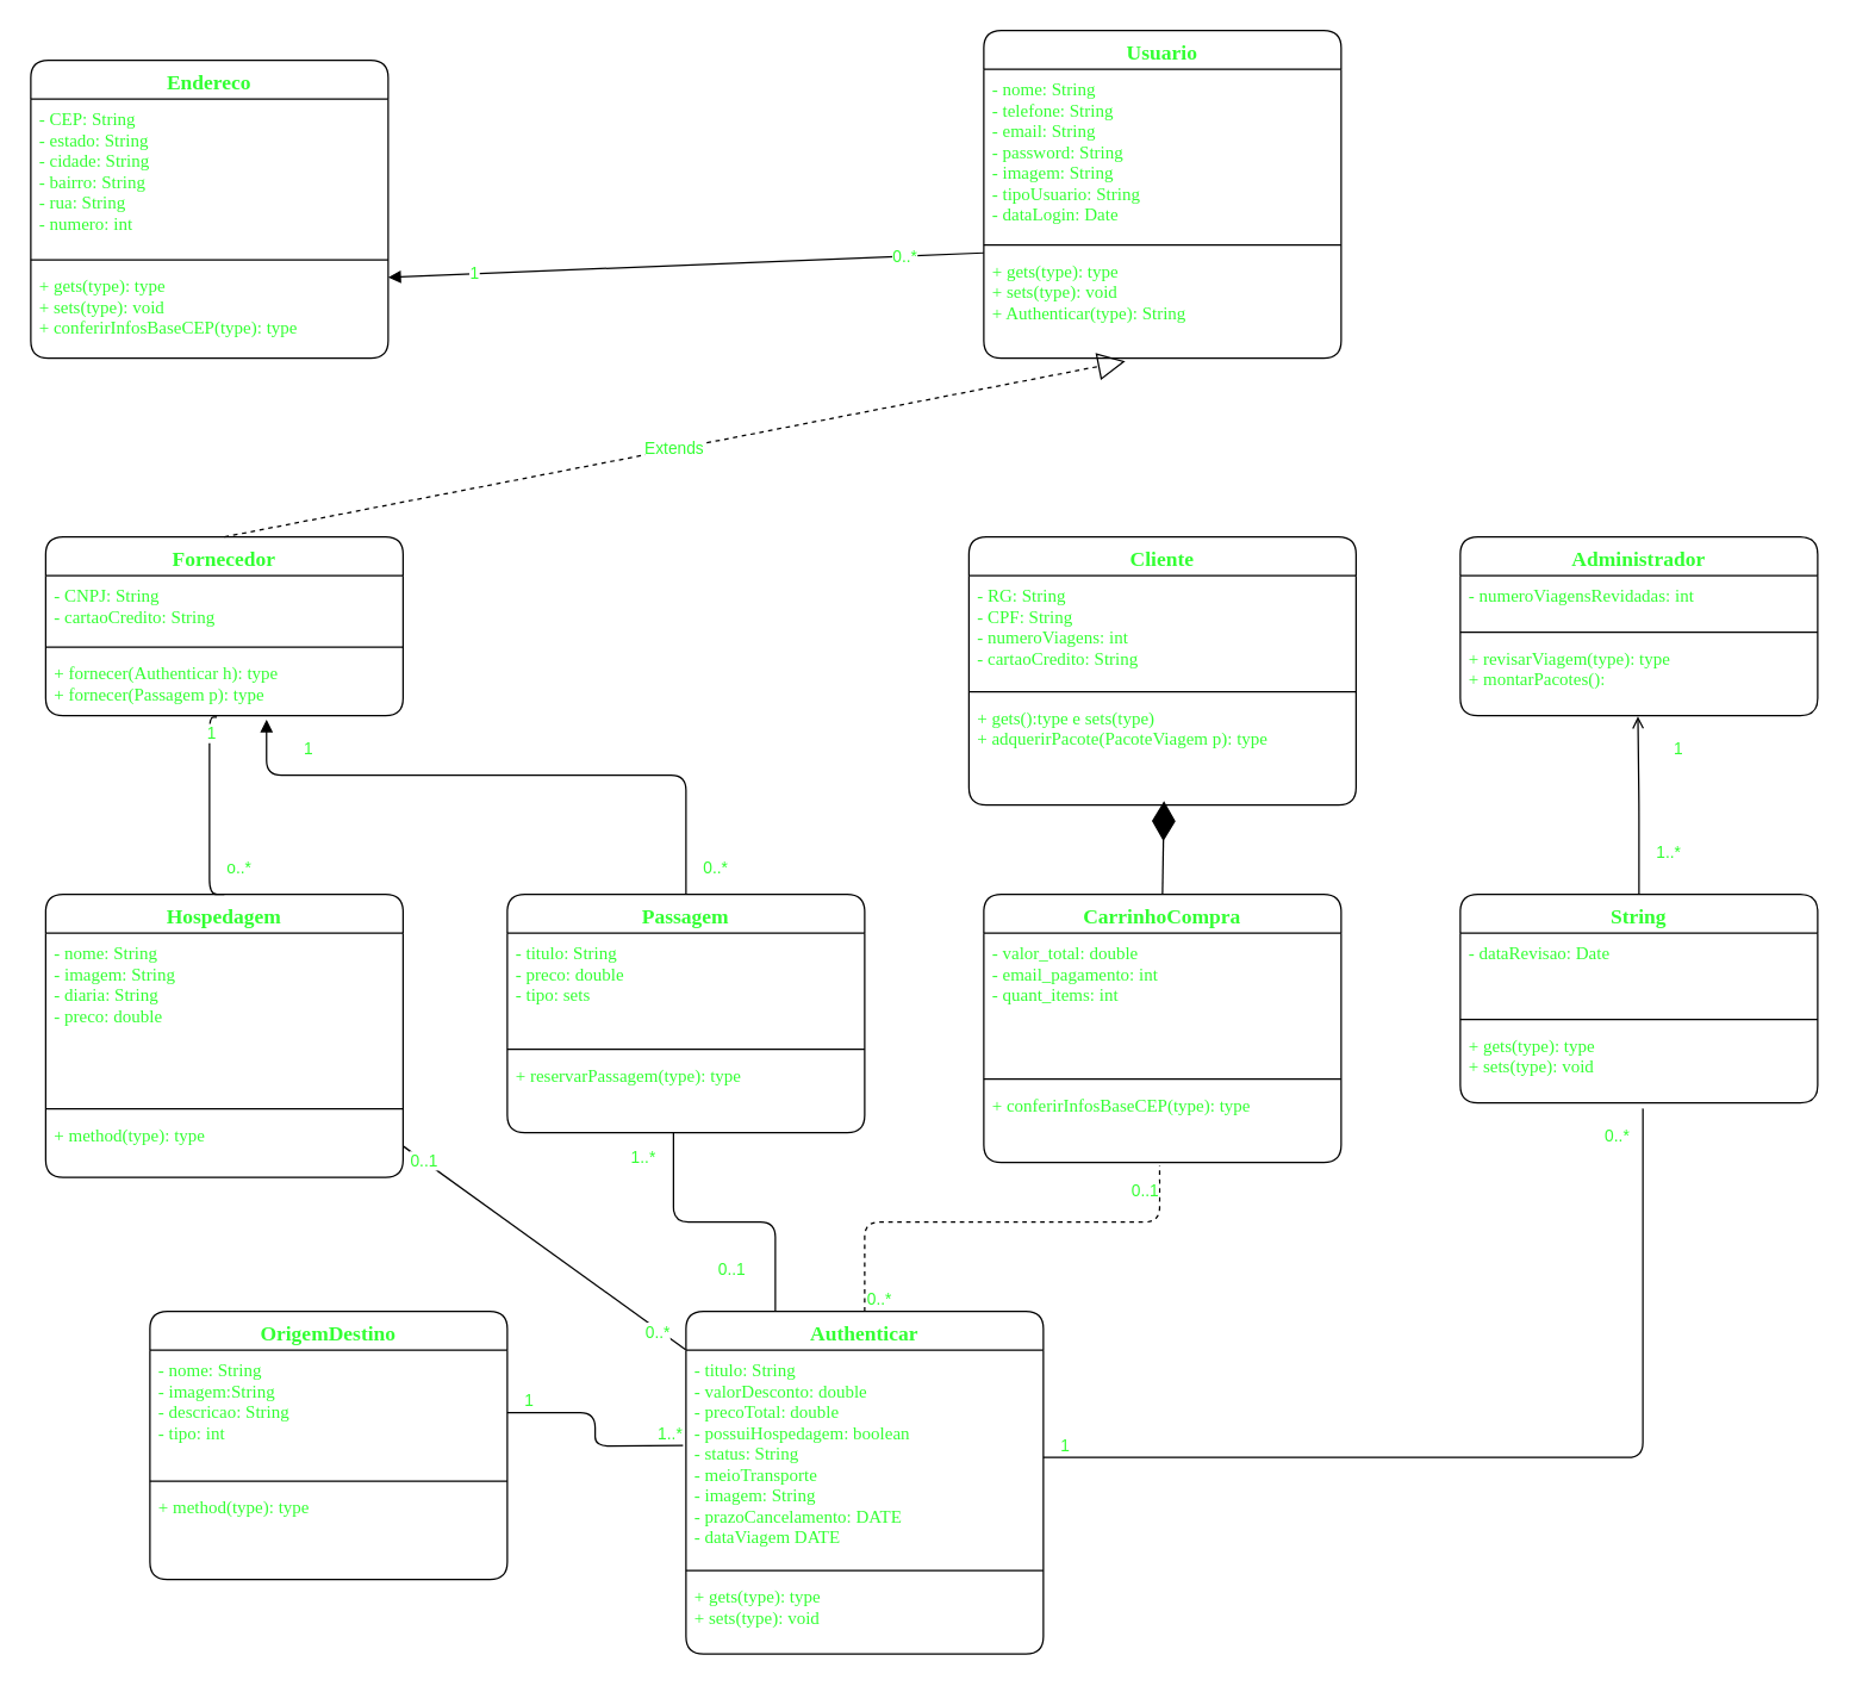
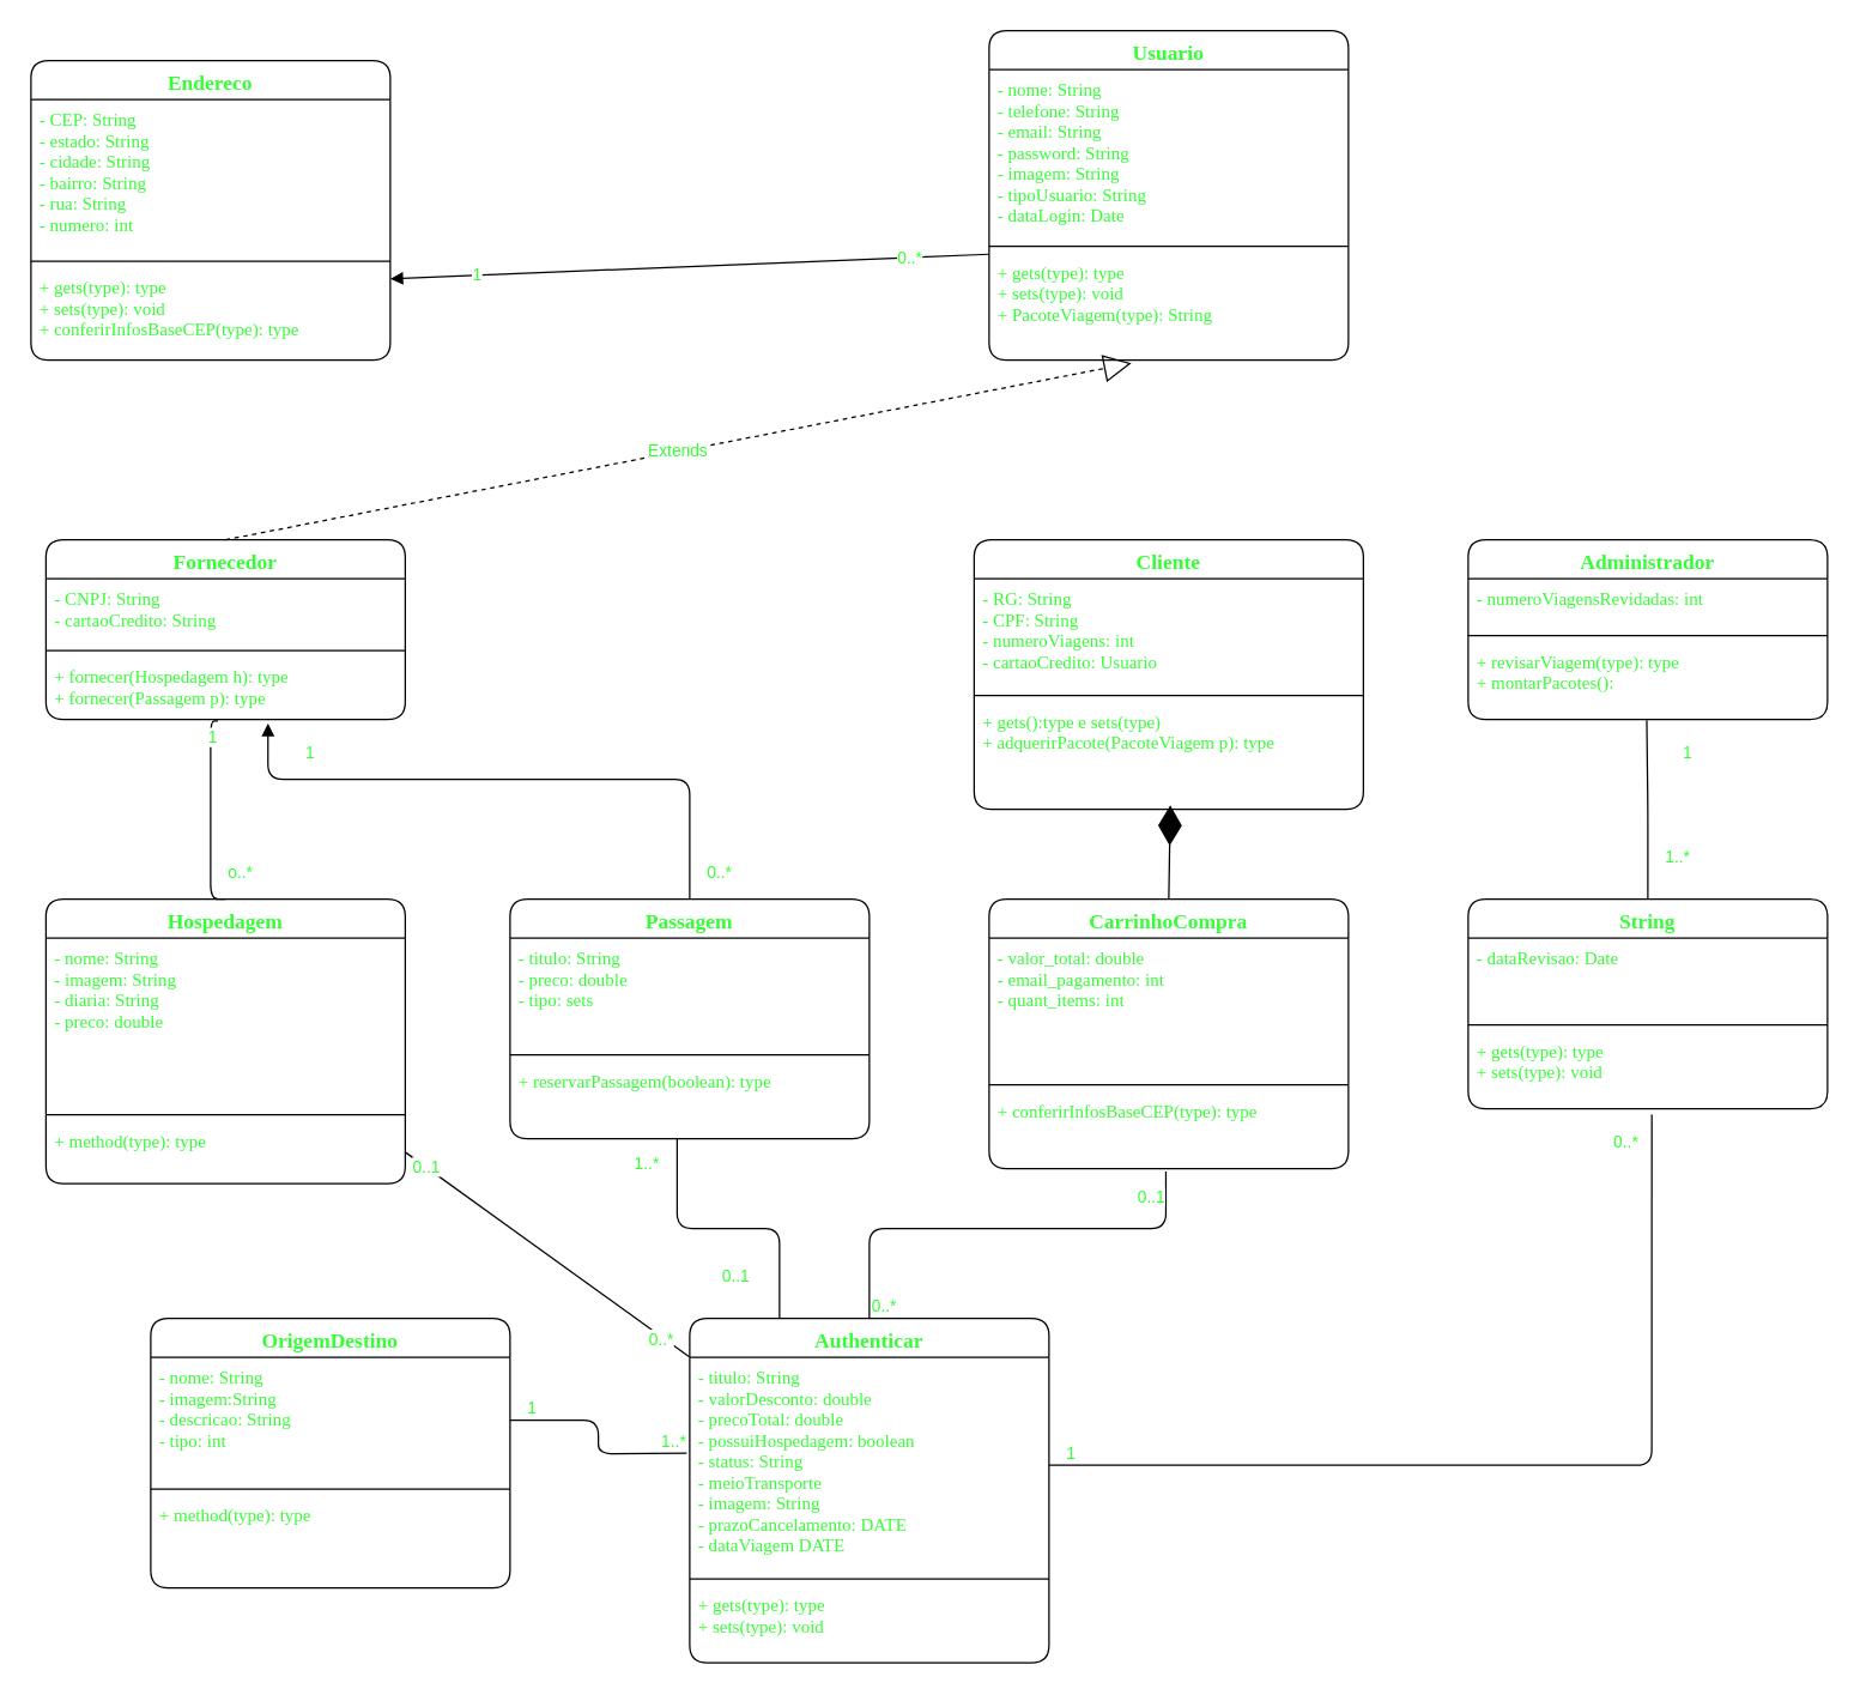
- <mxCell id="5" value="+ gets(type): type&#10;+ sets(type): void&#10;+ Authenticar(type): String" style="text;strokeColor=none;fillColor=none;align=left;verticalAlign=top;spacingLeft=4;spacingRight=4;overflow=hidden;rotatable=0;points=[[0,0.5],[1,0.5]];portConstraint=eastwest;fontFamily=Operator Mono;fontSource=https%3A%2F%2Ffonts.googleapis.com%2Fcss%3Ffamily%3DOperator%2BMono;fontColor=#33FF33;" parent="2" vertex="1"><mxGeometry y="148" width="240" height="72" as="geometry" /></mxCell>
+ <mxCell id="5" value="+ gets(type): type&#10;+ sets(type): void&#10;+ PacoteViagem(type): String" style="text;strokeColor=none;fillColor=none;align=left;verticalAlign=top;spacingLeft=4;spacingRight=4;overflow=hidden;rotatable=0;points=[[0,0.5],[1,0.5]];portConstraint=eastwest;fontFamily=Operator Mono;fontSource=https%3A%2F%2Ffonts.googleapis.com%2Fcss%3Ffamily%3DOperator%2BMono;fontColor=#33FF33;" parent="2" vertex="1"><mxGeometry y="148" width="240" height="72" as="geometry" /></mxCell>
- <mxCell id="11" value="- RG: String&#10;- CPF: String&#10;- numeroViagens: int&#10;- cartaoCredito: String" style="text;strokeColor=none;fillColor=none;align=left;verticalAlign=top;spacingLeft=4;spacingRight=4;overflow=hidden;rotatable=0;points=[[0,0.5],[1,0.5]];portConstraint=eastwest;fontFamily=Operator Mono;fontSource=https%3A%2F%2Ffonts.googleapis.com%2Fcss%3Ffamily%3DOperator%2BMono;fontColor=#33FF33;" parent="10" vertex="1"><mxGeometry y="26" width="260" height="74" as="geometry" /></mxCell>
+ <mxCell id="11" value="- RG: String&#10;- CPF: String&#10;- numeroViagens: int&#10;- cartaoCredito: Usuario" style="text;strokeColor=none;fillColor=none;align=left;verticalAlign=top;spacingLeft=4;spacingRight=4;overflow=hidden;rotatable=0;points=[[0,0.5],[1,0.5]];portConstraint=eastwest;fontFamily=Operator Mono;fontSource=https%3A%2F%2Ffonts.googleapis.com%2Fcss%3Ffamily%3DOperator%2BMono;fontColor=#33FF33;" parent="10" vertex="1"><mxGeometry y="26" width="260" height="74" as="geometry" /></mxCell>
- <mxCell id="9" value="+ fornecer(Authenticar h): type&#10;+ fornecer(Passagem p): type" style="text;strokeColor=none;fillColor=none;align=left;verticalAlign=top;spacingLeft=4;spacingRight=4;overflow=hidden;rotatable=0;points=[[0,0.5],[1,0.5]];portConstraint=eastwest;fontFamily=Operator Mono;fontSource=https%3A%2F%2Ffonts.googleapis.com%2Fcss%3Ffamily%3DOperator%2BMono;fontColor=#33FF33;" parent="6" vertex="1"><mxGeometry y="78" width="240" height="42" as="geometry" /></mxCell>
+ <mxCell id="9" value="+ fornecer(Hospedagem h): type&#10;+ fornecer(Passagem p): type" style="text;strokeColor=none;fillColor=none;align=left;verticalAlign=top;spacingLeft=4;spacingRight=4;overflow=hidden;rotatable=0;points=[[0,0.5],[1,0.5]];portConstraint=eastwest;fontFamily=Operator Mono;fontSource=https%3A%2F%2Ffonts.googleapis.com%2Fcss%3Ffamily%3DOperator%2BMono;fontColor=#33FF33;" parent="6" vertex="1"><mxGeometry y="78" width="240" height="42" as="geometry" /></mxCell>
- <mxCell id="69" value="" style="endArrow=open;html=1;edgeStyle=orthogonalEdgeStyle;entryX=0.497;entryY=1.009;entryDx=0;entryDy=0;entryPerimeter=0;exitX=0.5;exitY=0;exitDx=0;exitDy=0;fontColor=#33FF33;" parent="1" source="65" target="21" edge="1"><mxGeometry relative="1" as="geometry"><mxPoint x="1250" y="661" as="sourcePoint" /><mxPoint x="1250" y="540" as="targetPoint" /></mxGeometry></mxCell>
+ <mxCell id="69" value="" style="endArrow=none;html=1;edgeStyle=orthogonalEdgeStyle;entryX=0.497;entryY=1.009;entryDx=0;entryDy=0;entryPerimeter=0;exitX=0.5;exitY=0;exitDx=0;exitDy=0;fontColor=#33FF33;" parent="1" source="65" target="21" edge="1"><mxGeometry relative="1" as="geometry"><mxPoint x="1250" y="661" as="sourcePoint" /><mxPoint x="1250" y="540" as="targetPoint" /></mxGeometry></mxCell>
- <mxCell id="25" value="+ reservarPassagem(type): type" style="text;strokeColor=none;fillColor=none;align=left;verticalAlign=top;spacingLeft=4;spacingRight=4;overflow=hidden;rotatable=0;points=[[0,0.5],[1,0.5]];portConstraint=eastwest;fontFamily=Operator Mono;fontSource=https%3A%2F%2Ffonts.googleapis.com%2Fcss%3Ffamily%3DOperator%2BMono;fontColor=#33FF33;" parent="22" vertex="1"><mxGeometry y="108" width="240" height="52" as="geometry" /></mxCell>
+ <mxCell id="25" value="+ reservarPassagem(boolean): type" style="text;strokeColor=none;fillColor=none;align=left;verticalAlign=top;spacingLeft=4;spacingRight=4;overflow=hidden;rotatable=0;points=[[0,0.5],[1,0.5]];portConstraint=eastwest;fontFamily=Operator Mono;fontSource=https%3A%2F%2Ffonts.googleapis.com%2Fcss%3Ffamily%3DOperator%2BMono;fontColor=#33FF33;" parent="22" vertex="1"><mxGeometry y="108" width="240" height="52" as="geometry" /></mxCell>
- <mxCell id="50" value="" style="endArrow=none;html=1;edgeStyle=orthogonalEdgeStyle;entryX=0.492;entryY=1.038;entryDx=0;entryDy=0;entryPerimeter=0;exitX=0.5;exitY=0;exitDx=0;exitDy=0;fontColor=#33FF33;dashed=1;" parent="1" source="30" target="45" edge="1"><mxGeometry relative="1" as="geometry"><mxPoint x="570" y="871" as="sourcePoint" /><mxPoint x="570" y="770" as="targetPoint" /><Array as="points"><mxPoint x="580" y="820" /><mxPoint x="778" y="820" /></Array></mxGeometry></mxCell>
+ <mxCell id="50" value="" style="endArrow=none;html=1;edgeStyle=orthogonalEdgeStyle;entryX=0.492;entryY=1.038;entryDx=0;entryDy=0;entryPerimeter=0;exitX=0.5;exitY=0;exitDx=0;exitDy=0;fontColor=#33FF33;" parent="1" source="30" target="45" edge="1"><mxGeometry relative="1" as="geometry"><mxPoint x="570" y="871" as="sourcePoint" /><mxPoint x="570" y="770" as="targetPoint" /><Array as="points"><mxPoint x="580" y="820" /><mxPoint x="778" y="820" /></Array></mxGeometry></mxCell>
